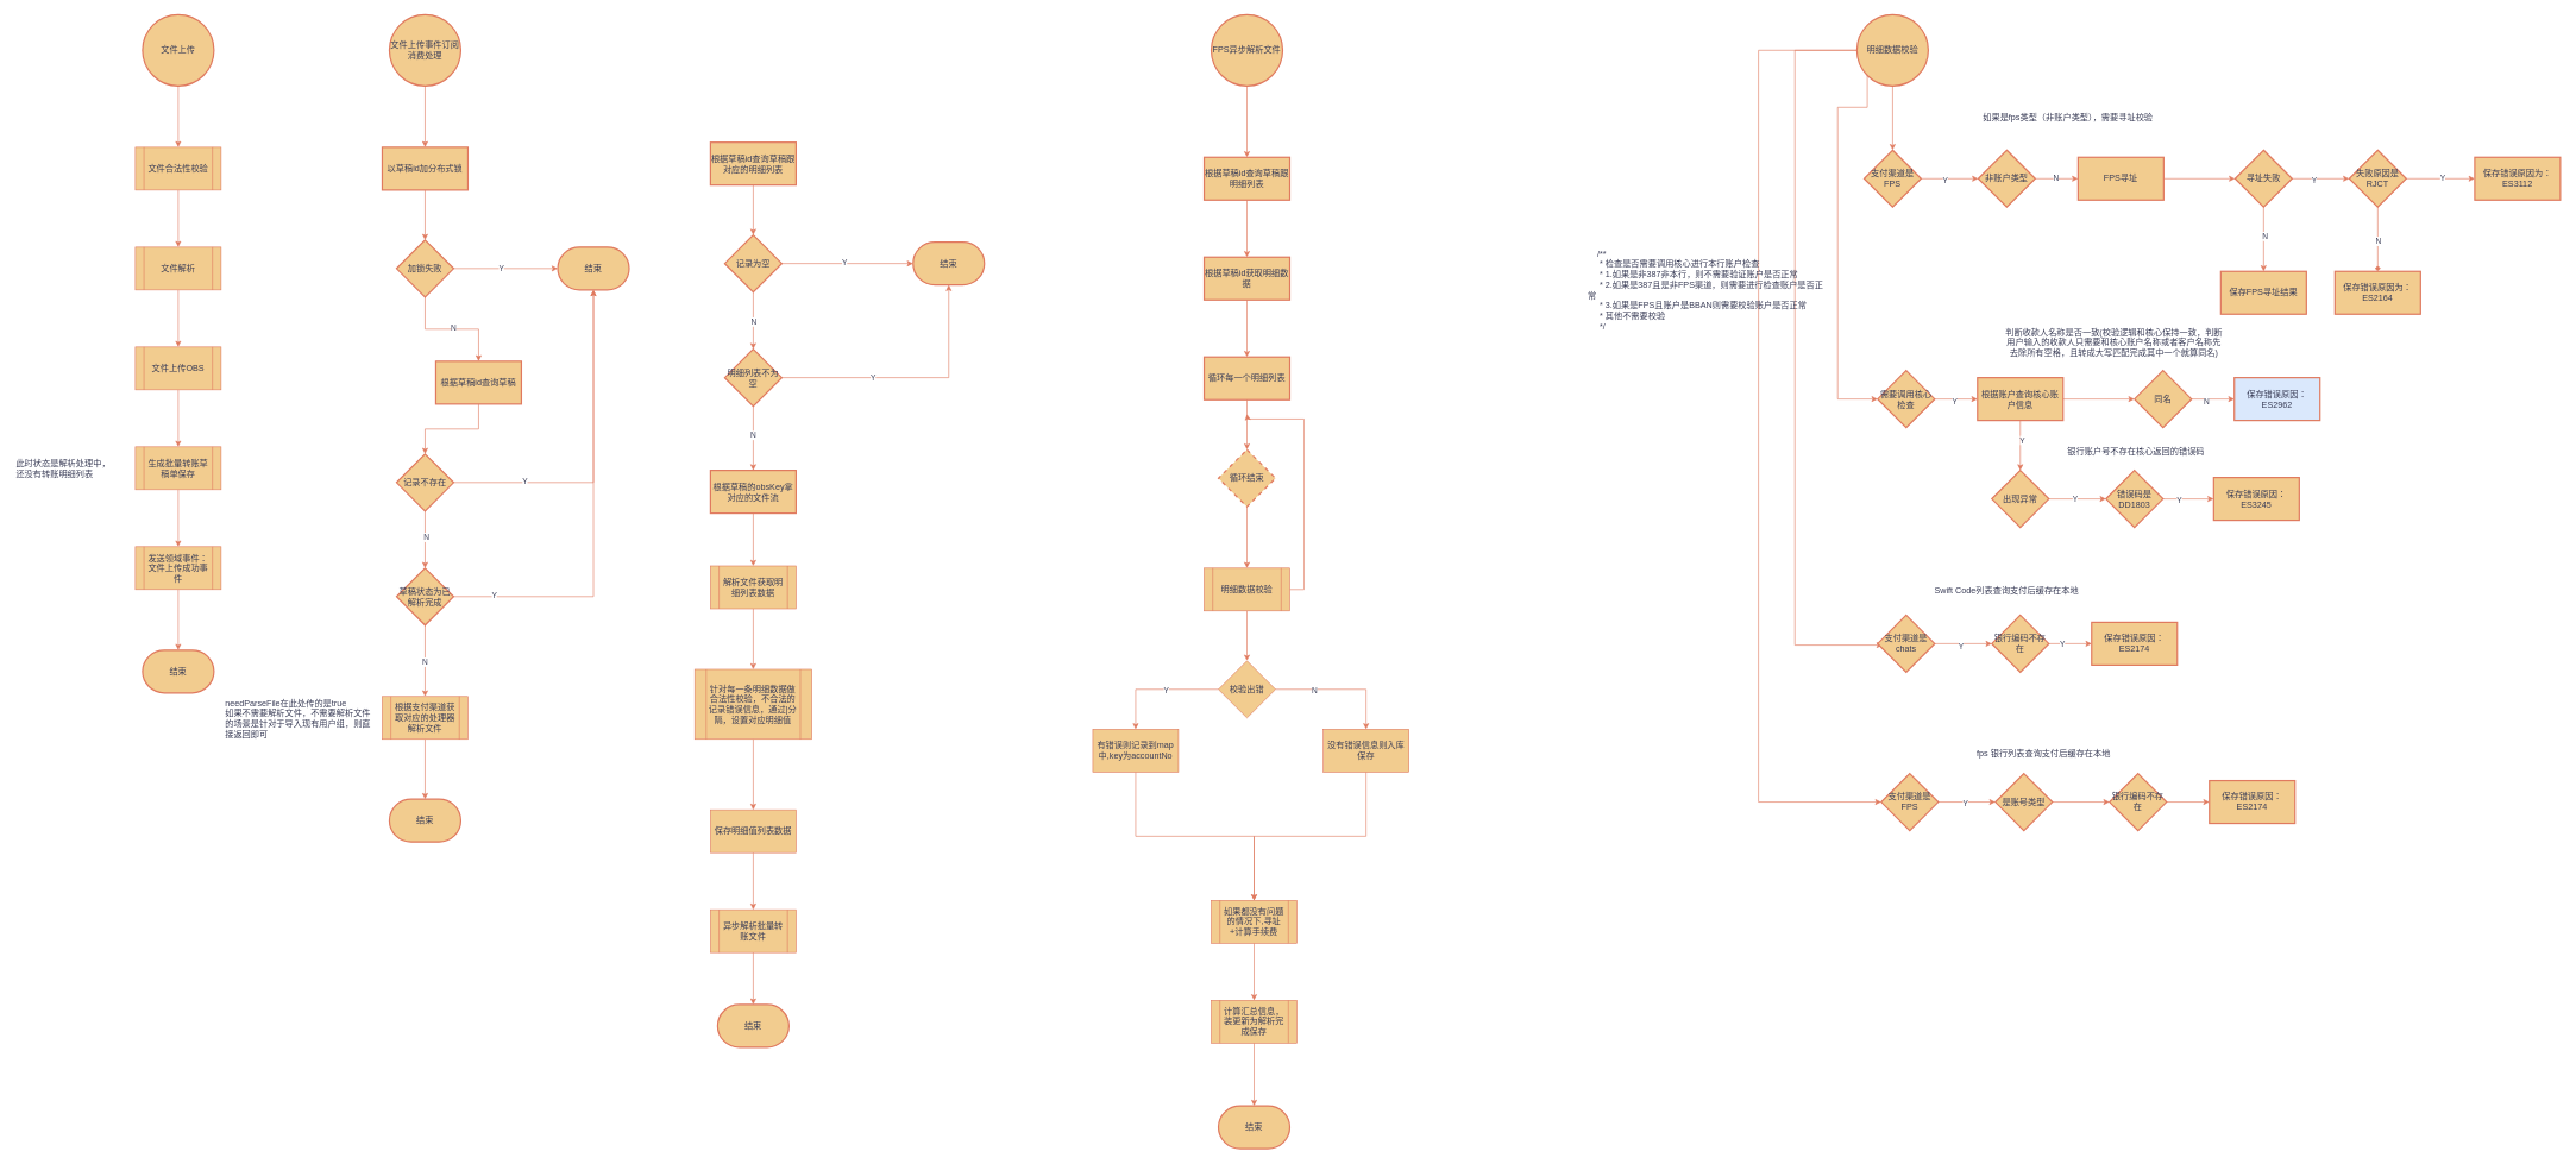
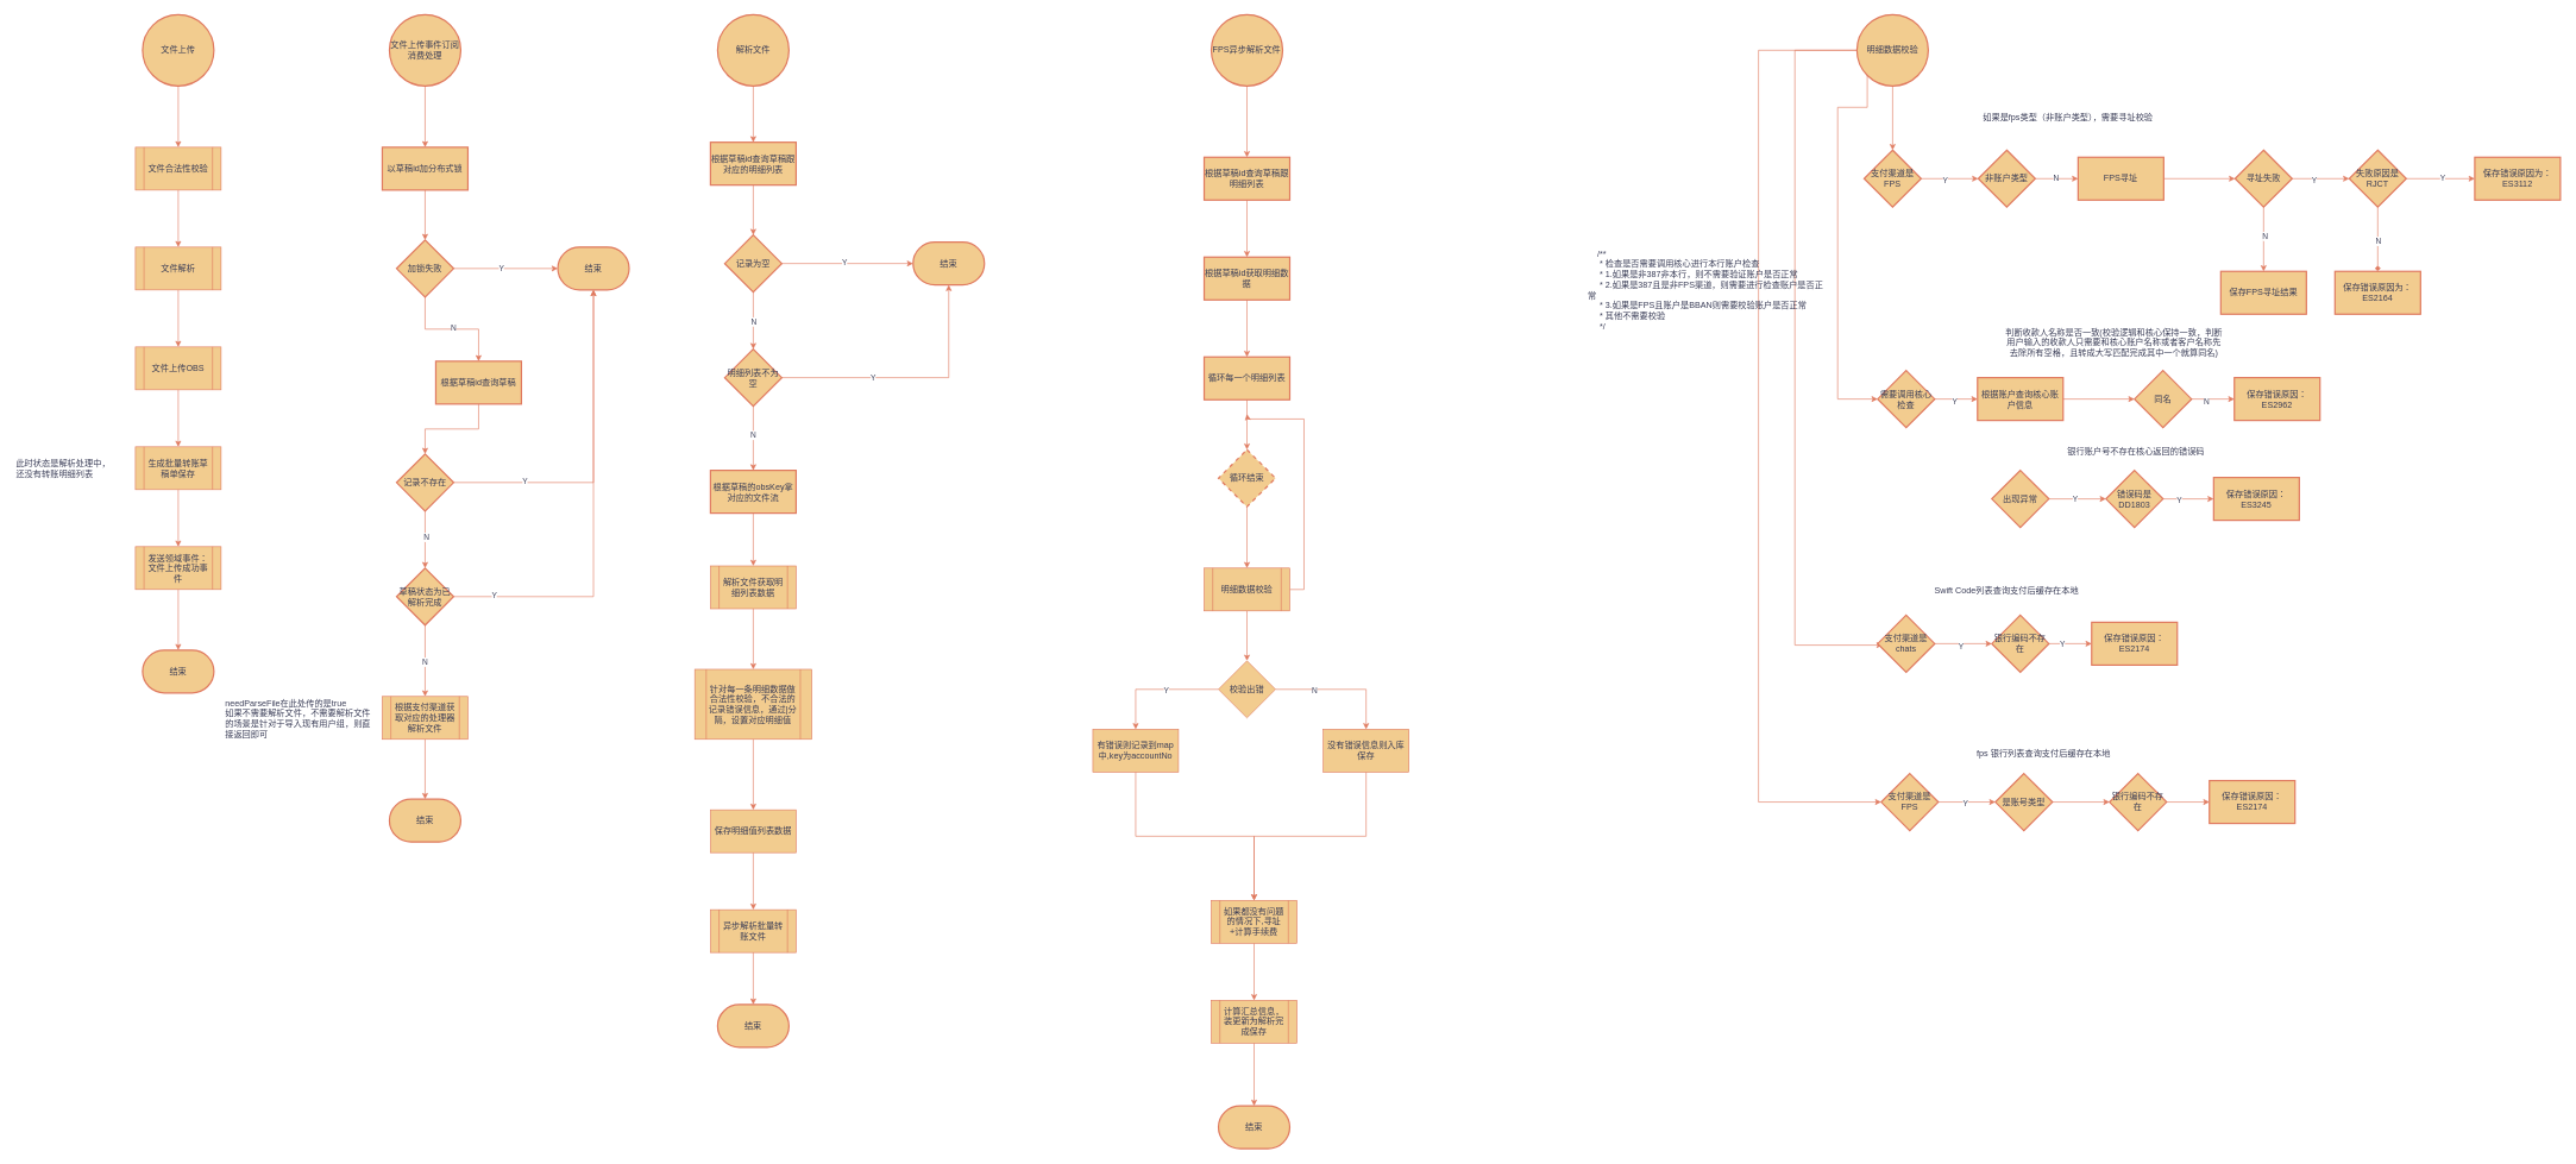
+ <mxCell id="42" value="解析文件" style="strokeWidth=2;html=1;shape=mxgraph.flowchart.start_2;whiteSpace=wrap;strokeColor=#E07A5F;fontColor=#393C56;fillColor=#F2CC8F;" vertex="1" parent="1"><mxGeometry x="1005" y="20" width="100" height="100" as="geometry" /></mxCell>
+ <mxCell id="41" value="" style="edgeStyle=orthogonalEdgeStyle;rounded=0;orthogonalLoop=1;jettySize=auto;html=1;strokeColor=#E07A5F;fontColor=#393C56;fillColor=#F2CC8F;" edge="1" parent="1" source="42" target="45"><mxGeometry relative="1" as="geometry" /></mxCell>
- <mxCell id="115" value="保存错误原因：ES2962" style="whiteSpace=wrap;html=1;fillColor=#dae8fc;strokeColor=#E07A5F;fontColor=#393C56;strokeWidth=2;" vertex="1" parent="1"><mxGeometry x="3131" y="529" width="120" height="60" as="geometry" /></mxCell>
+ <mxCell id="115" value="保存错误原因：ES2962" style="whiteSpace=wrap;html=1;fillColor=#F2CC8F;strokeColor=#E07A5F;fontColor=#393C56;strokeWidth=2;" vertex="1" parent="1"><mxGeometry x="3131" y="529" width="120" height="60" as="geometry" /></mxCell>
- <mxCell id="108" value="" style="edgeStyle=orthogonalEdgeStyle;rounded=0;orthogonalLoop=1;jettySize=auto;html=1;strokeColor=#E07A5F;fontColor=#393C56;fillColor=#F2CC8F;" edge="1" parent="1" source="110" target="118"><mxGeometry relative="1" as="geometry" /></mxCell>
- <mxCell id="109" value="Y" style="edgeLabel;html=1;align=center;verticalAlign=middle;resizable=0;points=[];strokeColor=#E07A5F;fontColor=#393C56;fillColor=#F2CC8F;" vertex="1" connectable="0" parent="108"><mxGeometry x="-0.229" y="2" relative="1" as="geometry"><mxPoint as="offset" /></mxGeometry></mxCell>
